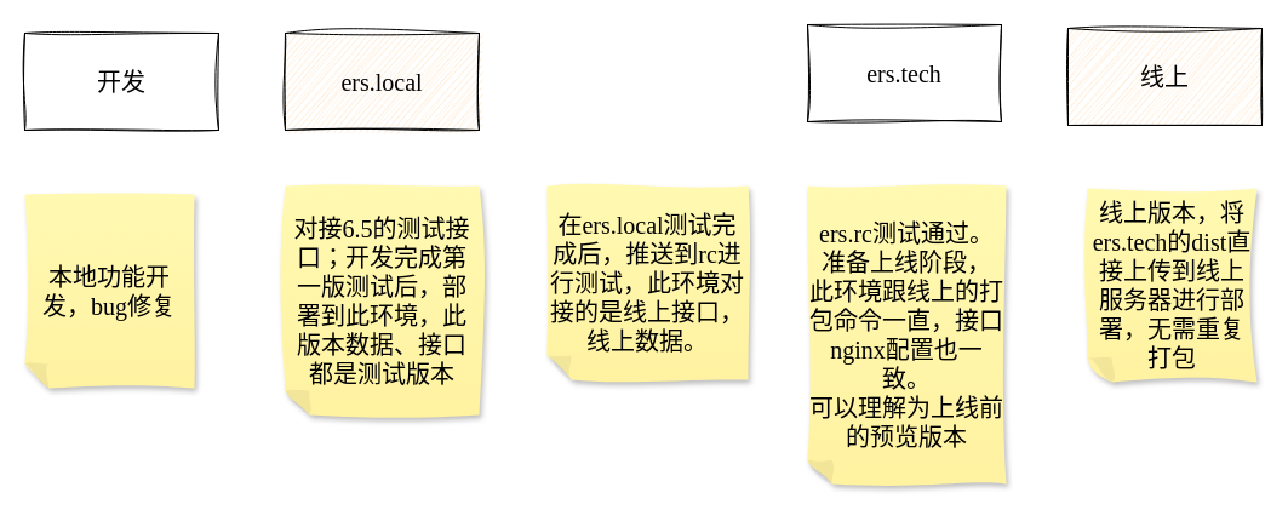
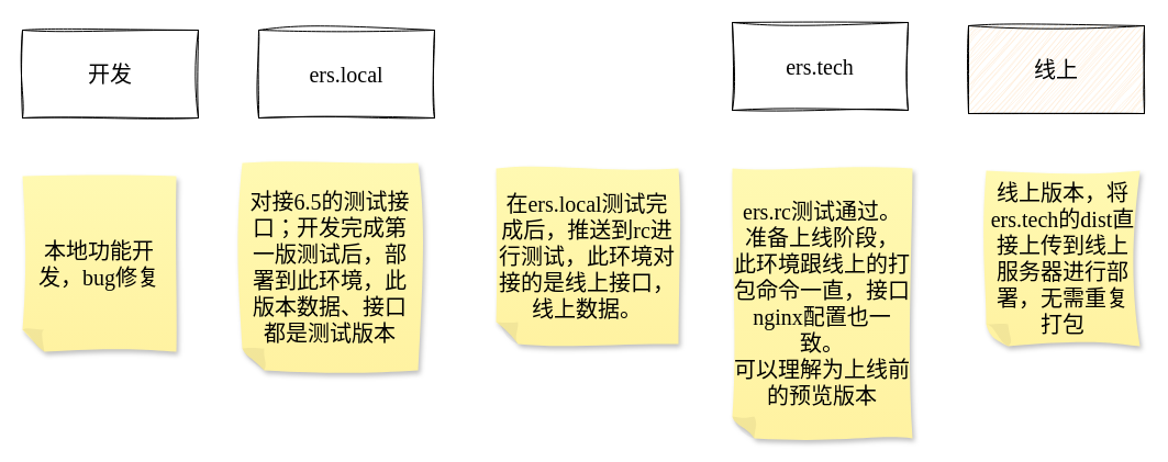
- <mxCell id="2" value="ers.local" style="rounded=0;whiteSpace=wrap;html=1;sketch=1;hachureGap=4;jiggle=2;curveFitting=1;fontFamily=Architects Daughter;fontSource=https%3A%2F%2Ffonts.googleapis.com%2Fcss%3Ffamily%3DArchitects%2BDaughter;fontSize=20;fillColor=#ffe6cc;" vertex="1" parent="1"><mxGeometry x="235" y="27" width="160" height="80" as="geometry" /></mxCell>
+ <mxCell id="2" value="ers.local" style="rounded=0;whiteSpace=wrap;html=1;sketch=1;hachureGap=4;jiggle=2;curveFitting=1;fontFamily=Architects Daughter;fontSource=https%3A%2F%2Ffonts.googleapis.com%2Fcss%3Ffamily%3DArchitects%2BDaughter;fontSize=20;" vertex="1" parent="1"><mxGeometry x="235" y="27" width="160" height="80" as="geometry" /></mxCell>
- <mxCell id="7" value="对接6.5的测试接口；开发完成第一版测试后，部署到此环境，此版本数据、接口都是测试版本" style="shape=note;whiteSpace=wrap;html=1;backgroundOutline=1;fontColor=#000000;darkOpacity=0.05;fillColor=#FFF9B2;strokeColor=none;fillStyle=solid;direction=west;gradientDirection=north;gradientColor=#FFF2A1;shadow=1;size=20;pointerEvents=1;sketch=1;hachureGap=4;jiggle=2;curveFitting=1;fontFamily=Architects Daughter;fontSource=https%3A%2F%2Ffonts.googleapis.com%2Fcss%3Ffamily%3DArchitects%2BDaughter;fontSize=20;" vertex="1" parent="1"><mxGeometry x="235" y="153" width="160" height="189" as="geometry" /></mxCell>
+ <mxCell id="7" value="对接6.5的测试接口；开发完成第一版测试后，部署到此环境，此版本数据、接口都是测试版本" style="shape=note;whiteSpace=wrap;html=1;backgroundOutline=1;fontColor=#000000;darkOpacity=0.05;fillColor=#FFF9B2;strokeColor=none;fillStyle=solid;direction=west;gradientDirection=north;gradientColor=#FFF2A1;shadow=1;size=20;pointerEvents=1;sketch=1;hachureGap=4;jiggle=2;curveFitting=1;fontFamily=Architects Daughter;fontSource=https%3A%2F%2Ffonts.googleapis.com%2Fcss%3Ffamily%3DArchitects%2BDaughter;fontSize=20;" vertex="1" parent="1"><mxGeometry x="220" y="148" width="160" height="189" as="geometry" /></mxCell>
